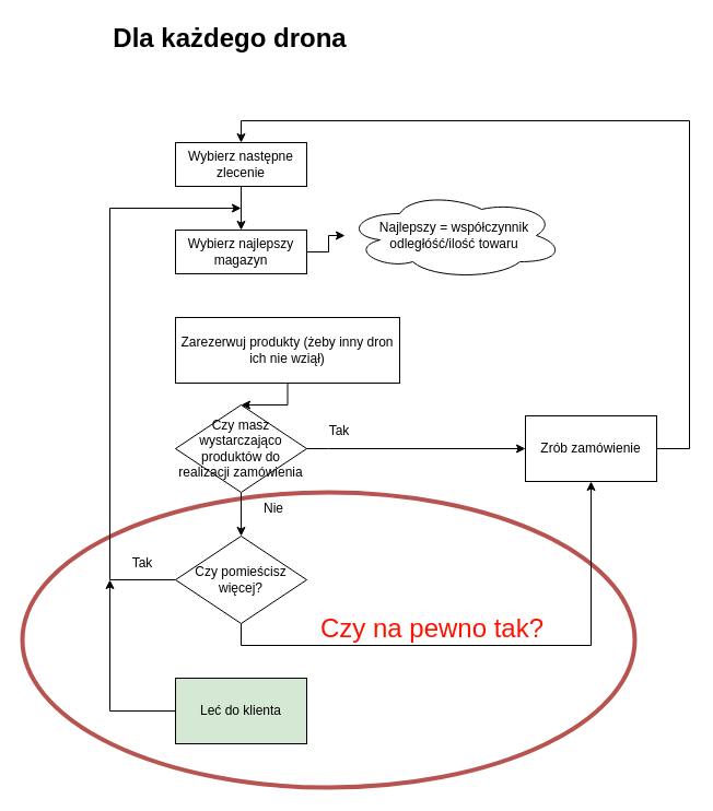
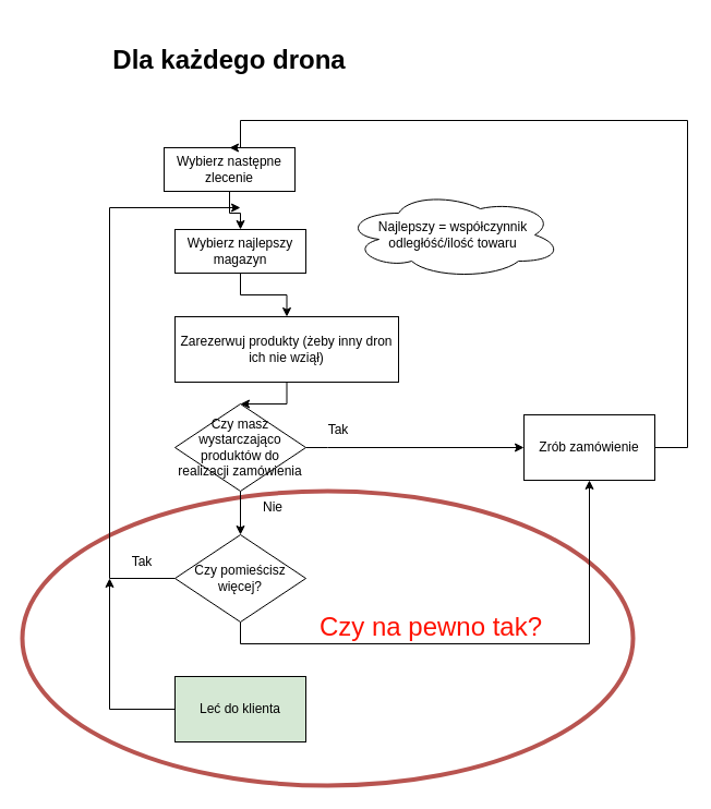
- <mxCell id="17" value="&lt;b&gt;&lt;font style=&quot;font-size: 24px&quot;&gt;Dla każdego drona&lt;/font&gt;&lt;/b&gt;" style="text;html=1;strokeColor=none;fillColor=none;align=center;verticalAlign=middle;whiteSpace=wrap;rounded=0;" vertex="1" parent="1"><mxGeometry x="20" y="20" width="380" height="30" as="geometry" /></mxCell>
+ <mxCell id="17" value="&lt;b&gt;&lt;font style=&quot;font-size: 24px&quot;&gt;Dla każdego drona&lt;/font&gt;&lt;/b&gt;" style="text;html=1;strokeColor=none;fillColor=none;align=center;verticalAlign=middle;whiteSpace=wrap;rounded=0;" vertex="1" parent="1"><mxGeometry x="20" y="40" width="380" height="30" as="geometry" /></mxCell>
- <mxCell id="4" value="Wybierz następne zlecenie" style="rounded=0;whiteSpace=wrap;html=1;" vertex="1" parent="1"><mxGeometry x="160" y="130" width="120" height="40" as="geometry" /></mxCell>
+ <mxCell id="4" value="Wybierz następne zlecenie" style="rounded=0;whiteSpace=wrap;html=1;" vertex="1" parent="1"><mxGeometry x="150" y="135" width="120" height="40" as="geometry" /></mxCell>
- <mxCell id="5" value="" style="edgeStyle=orthogonalEdgeStyle;rounded=0;orthogonalLoop=1;jettySize=auto;html=1;" edge="1" parent="1" source="6" target="7"><mxGeometry relative="1" as="geometry" /></mxCell>
+ <mxCell id="5" value="" style="edgeStyle=orthogonalEdgeStyle;rounded=0;orthogonalLoop=1;jettySize=auto;html=1;" edge="1" parent="1" source="6" target="9"><mxGeometry relative="1" as="geometry" /></mxCell>
